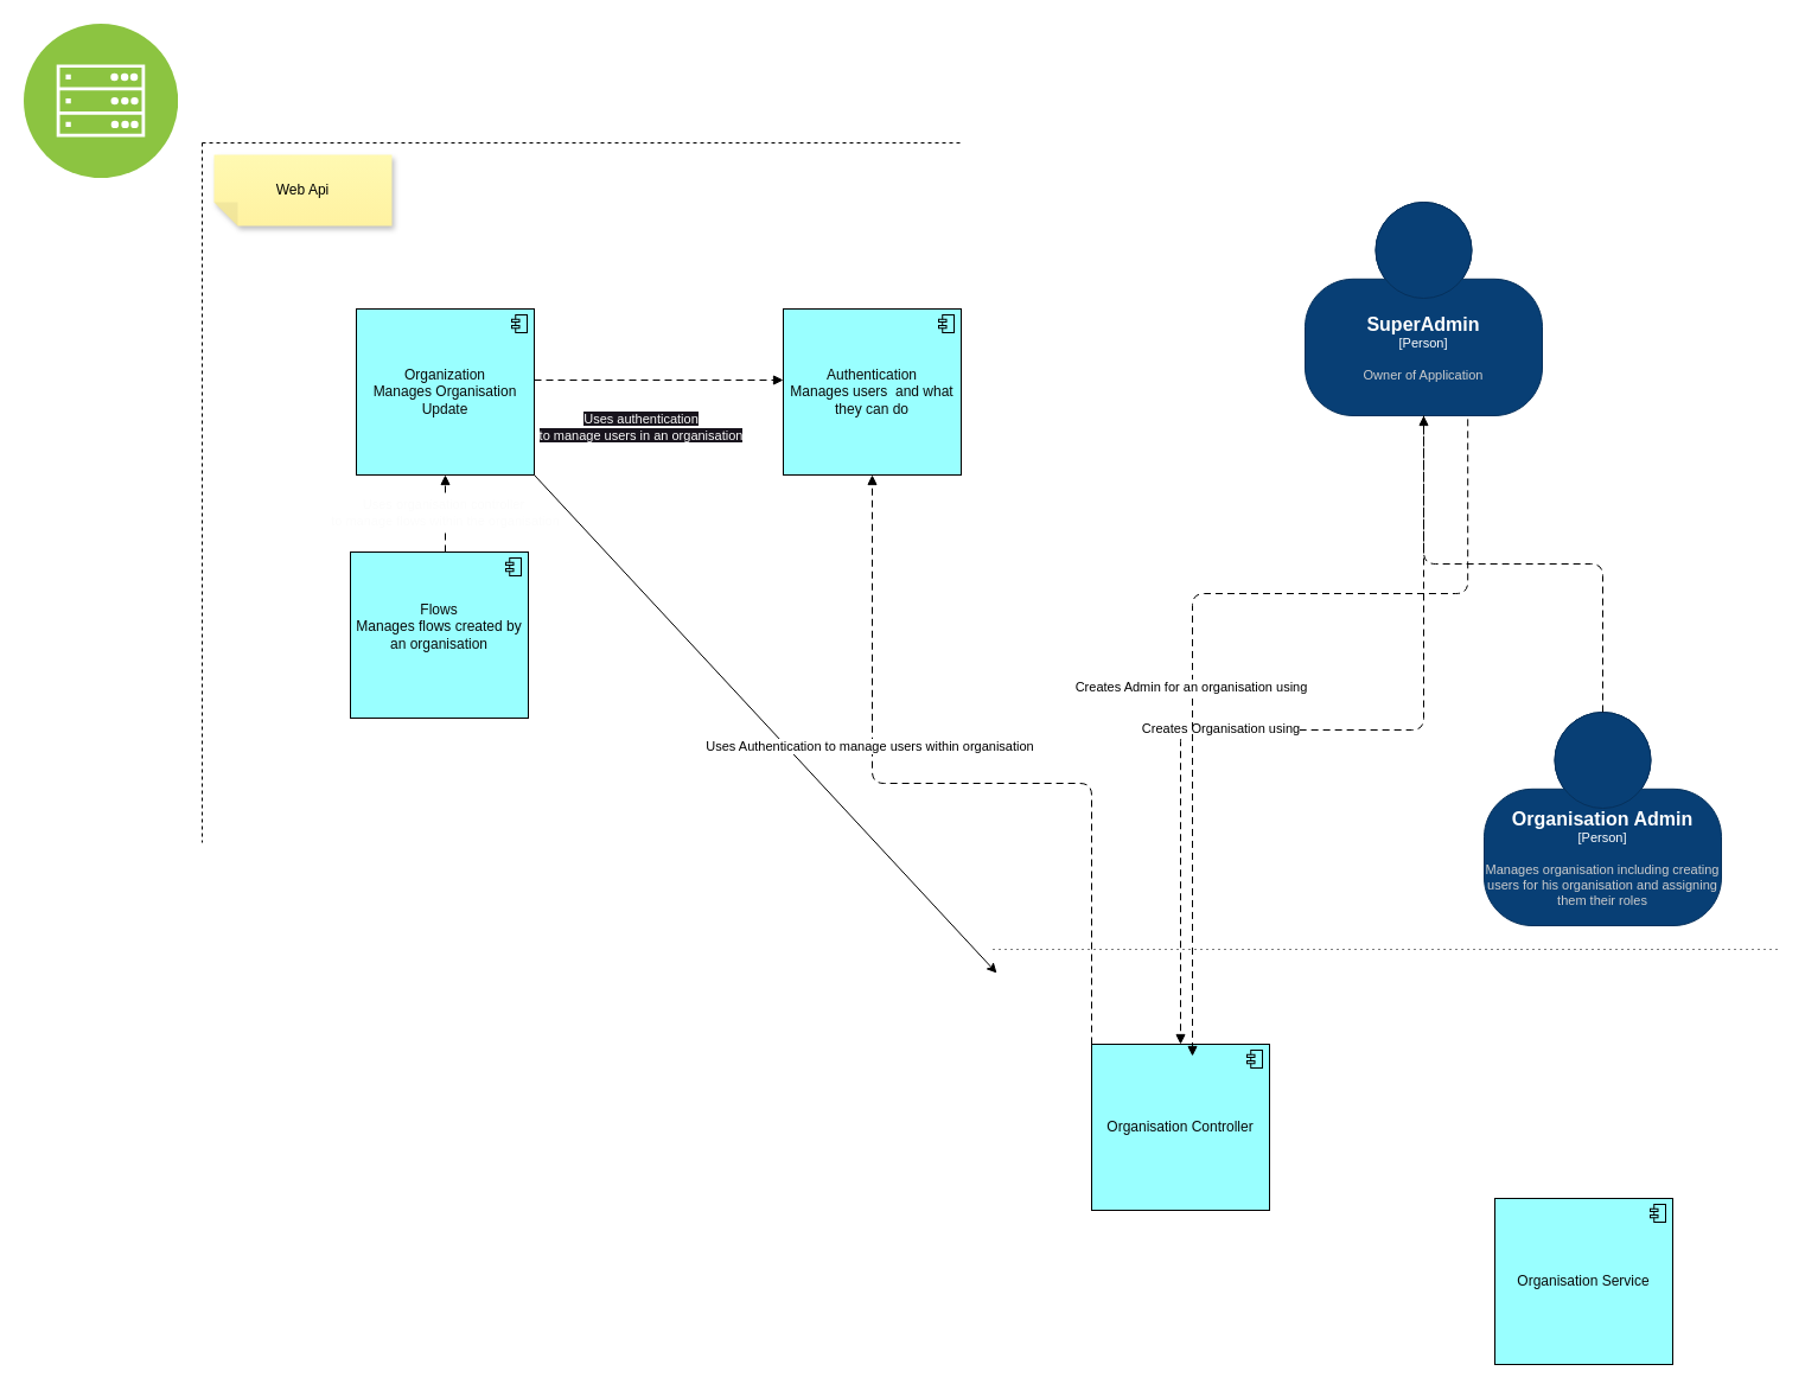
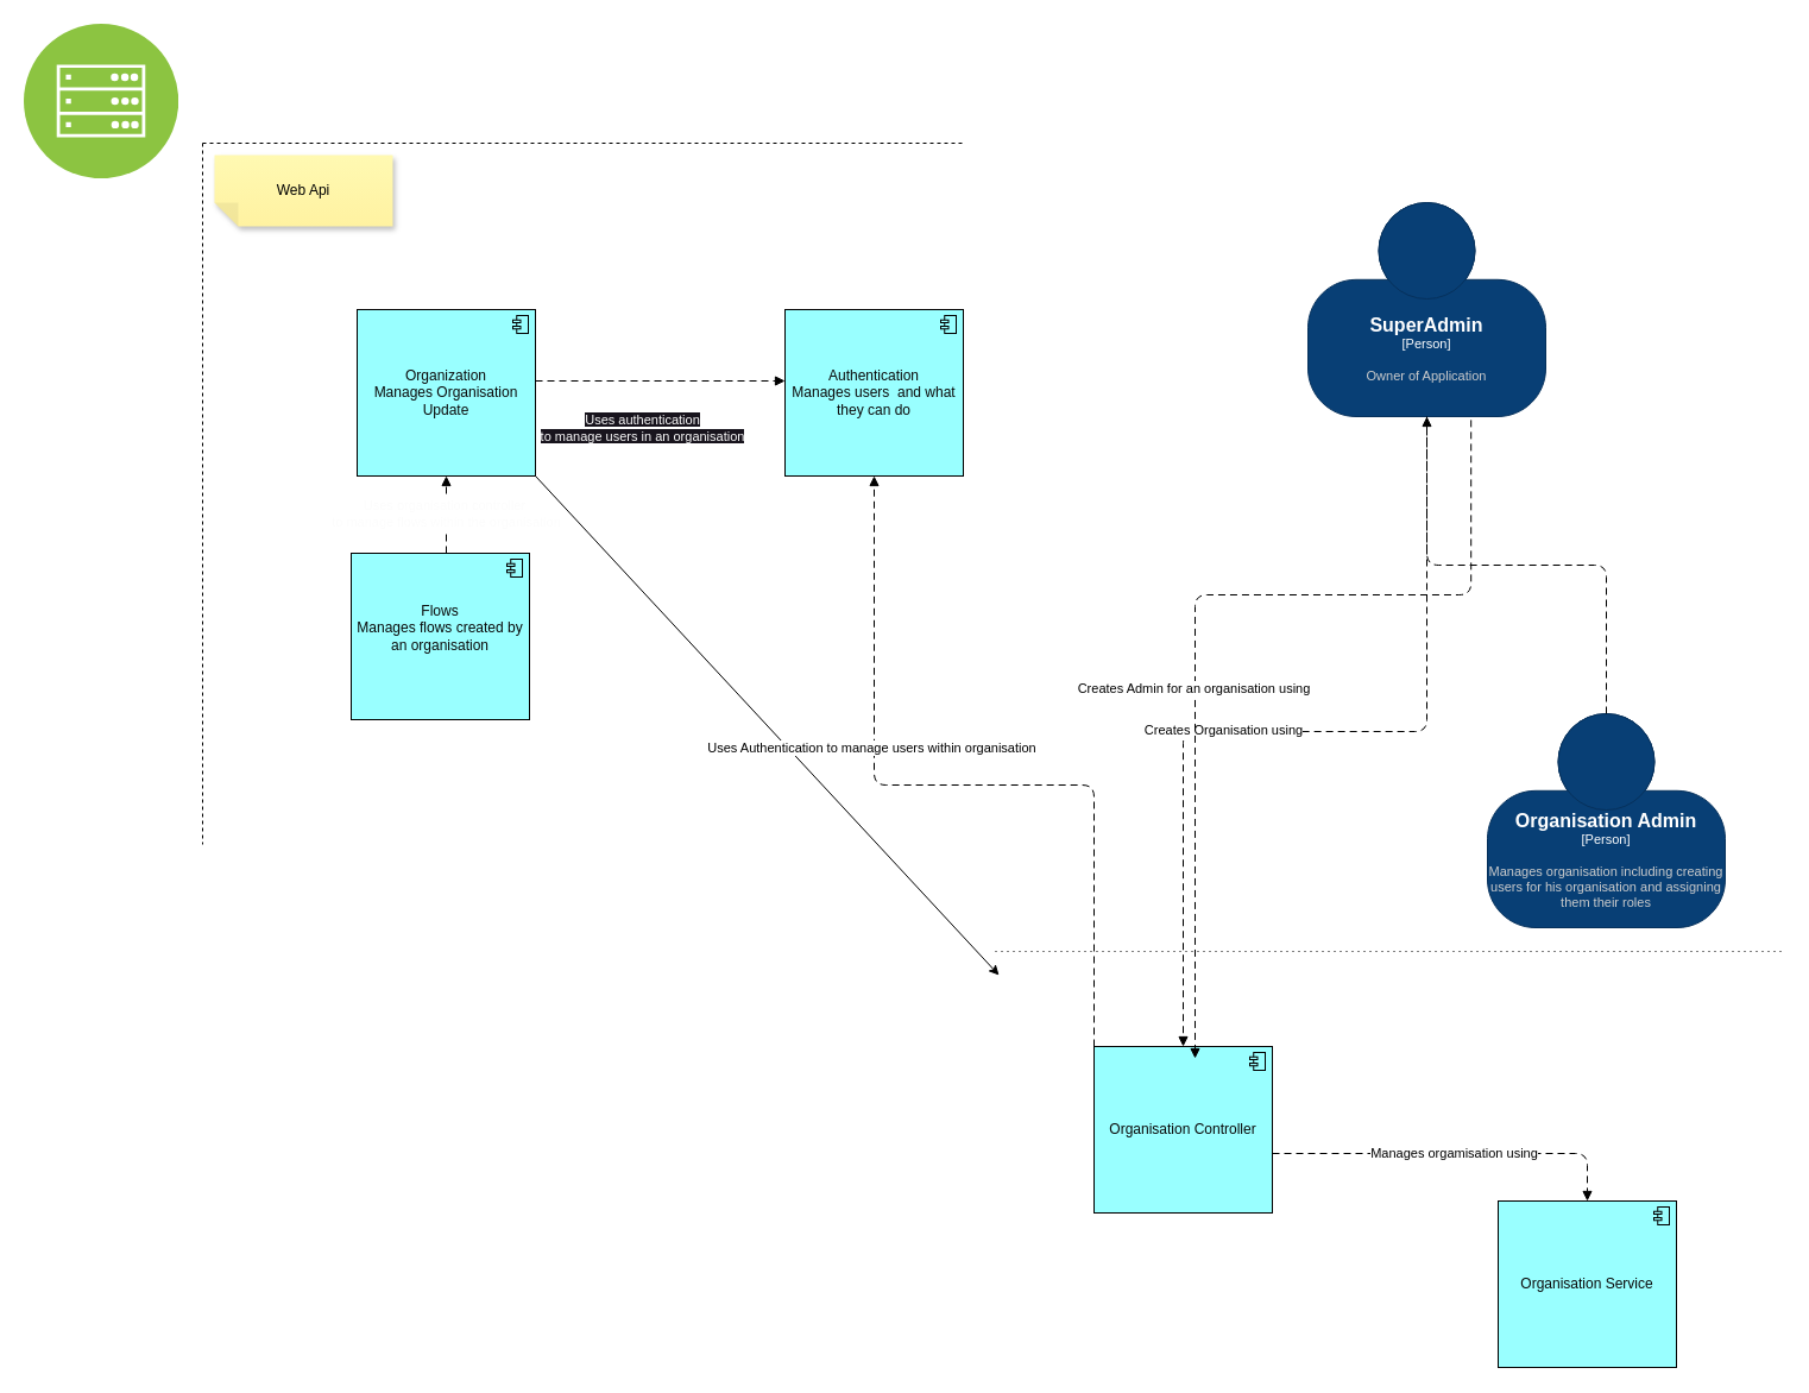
+ <mxCell id="24" value="Manages orgamisation using" style="edgeStyle=elbowEdgeStyle;html=1;endArrow=block;dashed=1;elbow=vertical;endFill=1;dashPattern=6 4;entryX=0.5;entryY=0;entryDx=0;entryDy=0;entryPerimeter=0;startArrow=none;" edge="1" parent="1" source="12" target="23"><mxGeometry width="160" relative="1" as="geometry"><mxPoint x="1290" y="970" as="sourcePoint" /><mxPoint x="1260" y="900" as="targetPoint" /><Array as="points"><mxPoint x="1250" y="970" /></Array></mxGeometry></mxCell>
